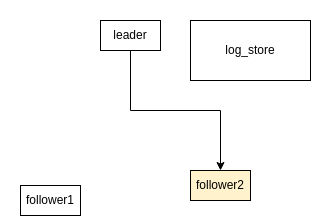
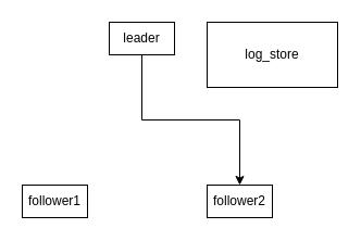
- <mxCell id="6" value="follower2" style="rounded=0;whiteSpace=wrap;html=1;fillColor=#fff2cc;" vertex="1" parent="1"><mxGeometry x="190" y="170" width="60" height="30" as="geometry" /></mxCell>
+ <mxCell id="6" value="follower2" style="rounded=0;whiteSpace=wrap;html=1;" vertex="1" parent="1"><mxGeometry x="190" y="170" width="60" height="30" as="geometry" /></mxCell>
- <mxCell id="5" value="follower1" style="rounded=0;whiteSpace=wrap;html=1;" vertex="1" parent="1"><mxGeometry x="20" y="185" width="60" height="30" as="geometry" /></mxCell>
+ <mxCell id="5" value="follower1" style="rounded=0;whiteSpace=wrap;html=1;" vertex="1" parent="1"><mxGeometry x="20" y="170" width="60" height="30" as="geometry" /></mxCell>
